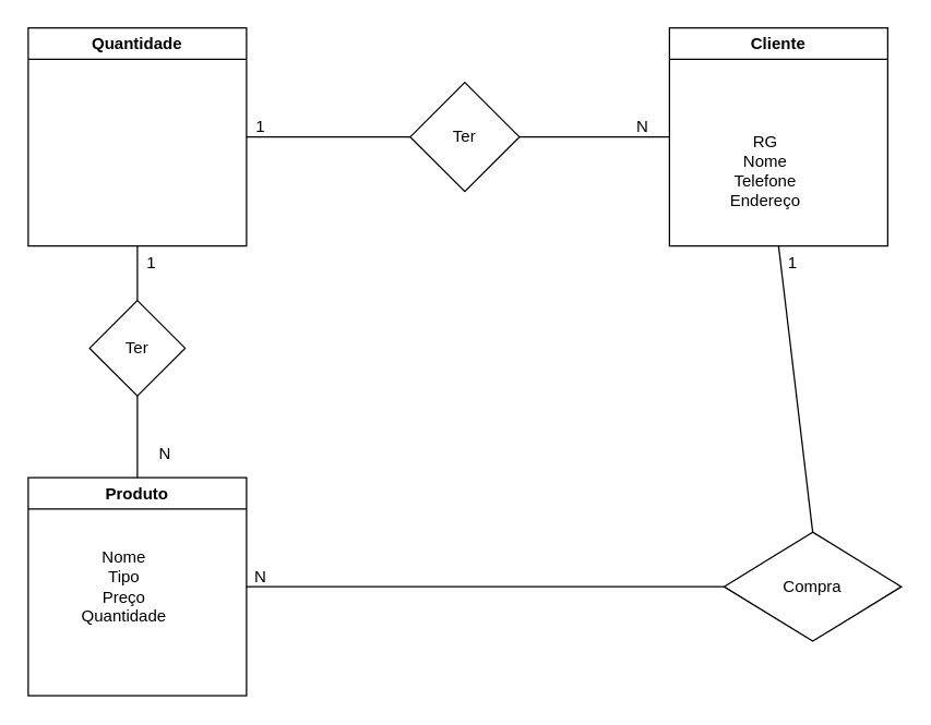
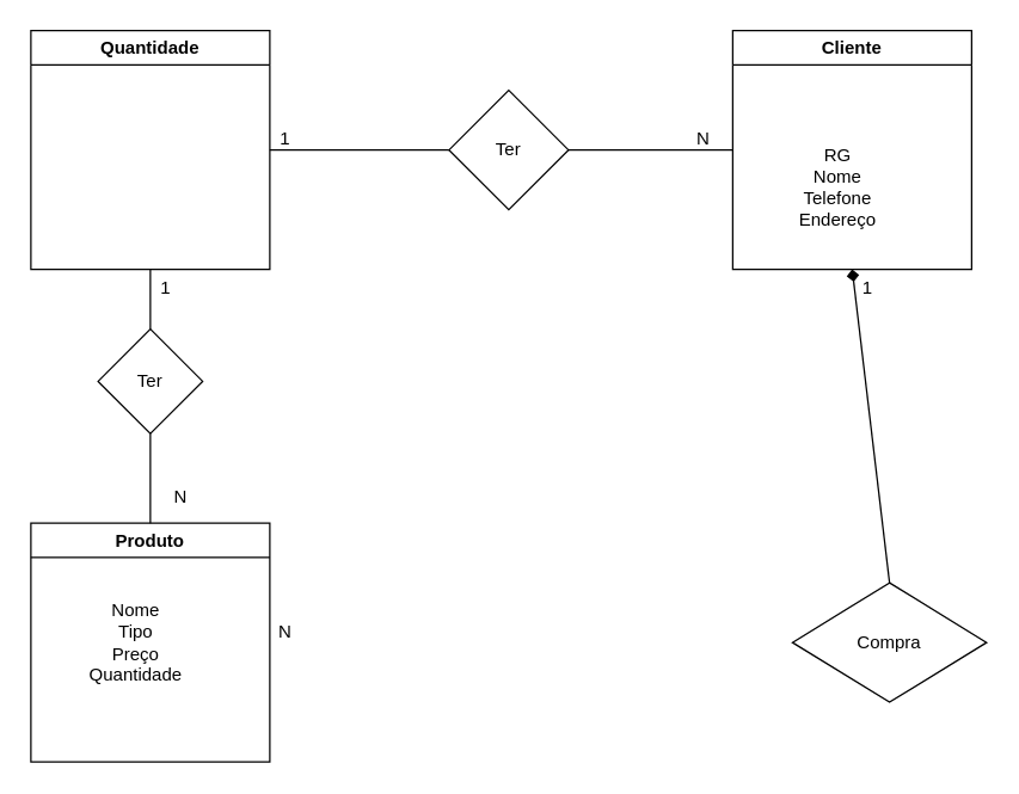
- <mxCell id="13" value="" style="endArrow=none;html=1;rounded=0;exitX=0.5;exitY=0;exitDx=0;exitDy=0;entryX=0.5;entryY=1;entryDx=0;entryDy=0;" parent="1" source="7" target="2" edge="1"><mxGeometry width="50" height="50" relative="1" as="geometry"><mxPoint x="350" y="340" as="sourcePoint" /><mxPoint x="400" y="290" as="targetPoint" /></mxGeometry></mxCell>
+ <mxCell id="13" value="" style="endArrow=diamond;html=1;rounded=0;exitX=0.5;exitY=0;exitDx=0;exitDy=0;entryX=0.5;entryY=1;entryDx=0;entryDy=0;" parent="1" source="7" target="2" edge="1"><mxGeometry width="50" height="50" relative="1" as="geometry"><mxPoint x="350" y="340" as="sourcePoint" /><mxPoint x="400" y="290" as="targetPoint" /></mxGeometry></mxCell>
- <mxCell id="14" value="" style="endArrow=none;html=1;rounded=0;exitX=0;exitY=0.5;exitDx=0;exitDy=0;entryX=1;entryY=0.5;entryDx=0;entryDy=0;" parent="1" source="7" target="4" edge="1"><mxGeometry width="50" height="50" relative="1" as="geometry"><mxPoint x="419" y="540" as="sourcePoint" /><mxPoint x="289" y="400" as="targetPoint" /></mxGeometry></mxCell>
